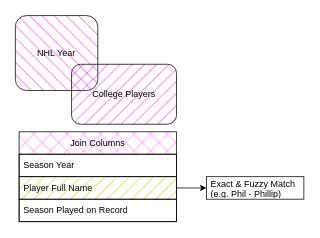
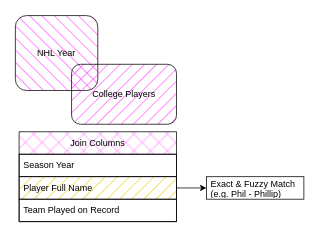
- <mxCell id="7" value="Season Played on Record" style="text;strokeColor=#000000;fillColor=none;align=left;verticalAlign=middle;spacingLeft=4;spacingRight=4;overflow=hidden;points=[[0,0.5],[1,0.5]];portConstraint=eastwest;rotatable=0;whiteSpace=wrap;html=1;fillStyle=hatch;fontColor=#000000;" vertex="1" parent="4"><mxGeometry y="90" width="210" height="30" as="geometry" /></mxCell>
+ <mxCell id="7" value="Team Played on Record" style="text;strokeColor=#000000;fillColor=none;align=left;verticalAlign=middle;spacingLeft=4;spacingRight=4;overflow=hidden;points=[[0,0.5],[1,0.5]];portConstraint=eastwest;rotatable=0;whiteSpace=wrap;html=1;fillStyle=hatch;fontColor=#000000;" vertex="1" parent="4"><mxGeometry y="90" width="210" height="30" as="geometry" /></mxCell>
